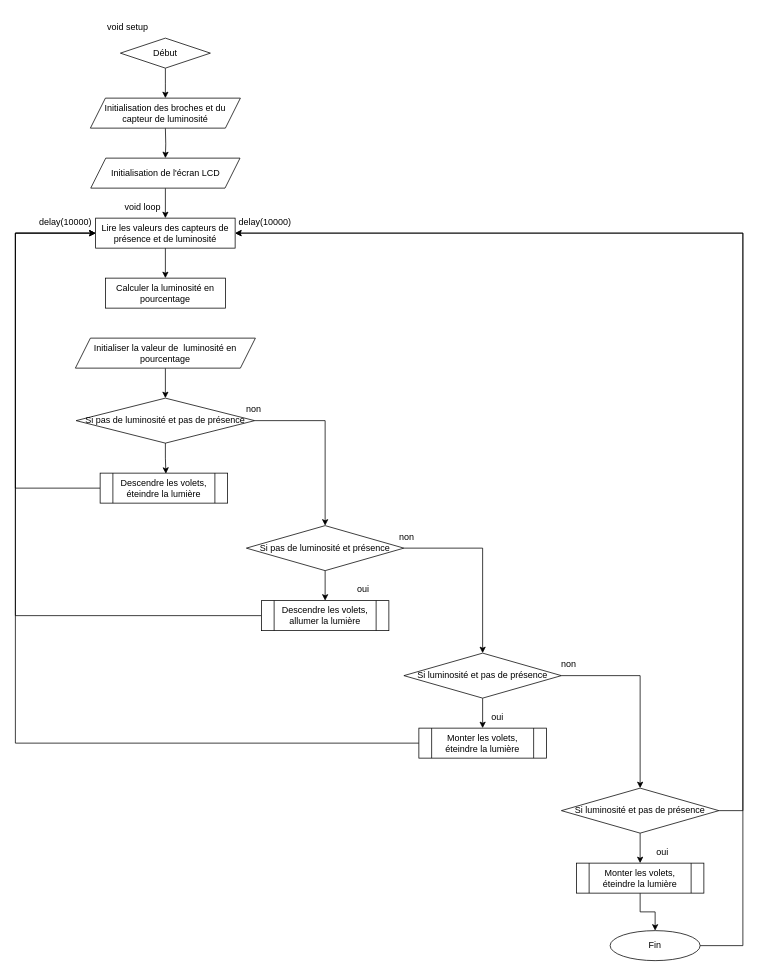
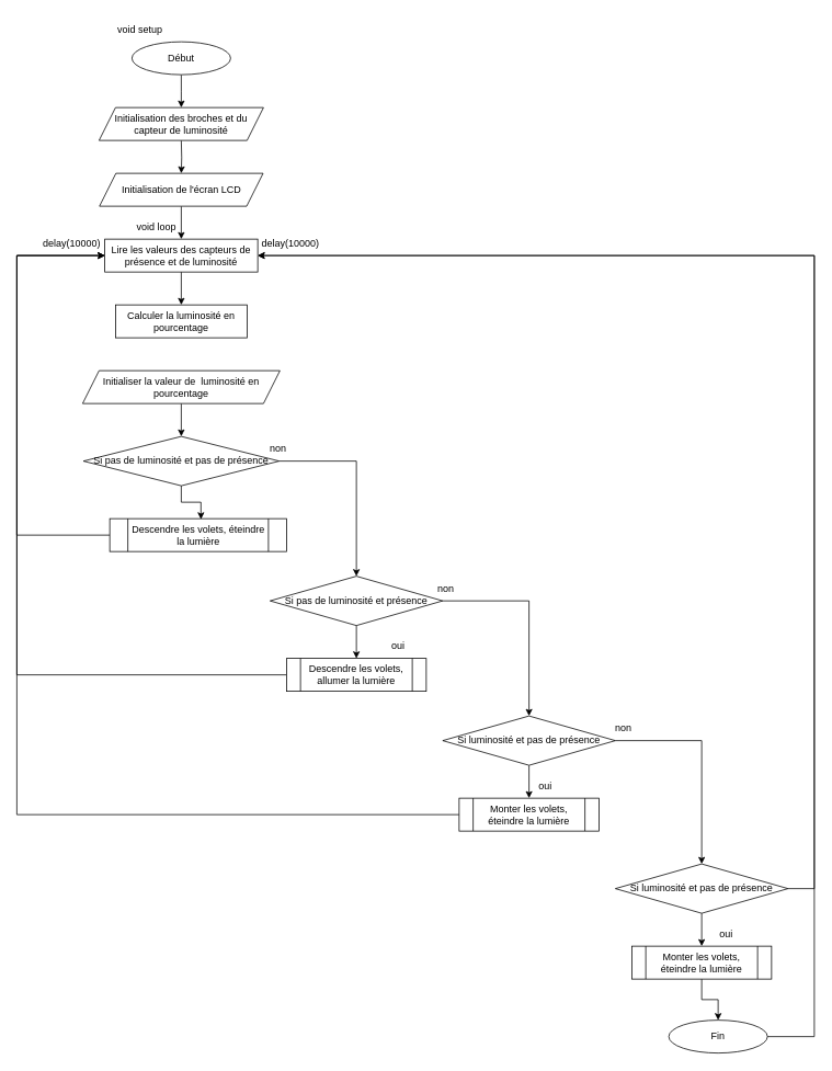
- <mxCell id="3" value="Début" style="rhombus;whiteSpace=wrap;html=1;" vertex="1" parent="1"><mxGeometry x="160" y="50" width="120" height="40" as="geometry" /></mxCell>
+ <mxCell id="3" value="Début" style="ellipse;whiteSpace=wrap;html=1;" vertex="1" parent="1"><mxGeometry x="160" y="50" width="120" height="40" as="geometry" /></mxCell>
- <mxCell id="13" value="Descendre les volets, éteindre la lumière" style="shape=process;whiteSpace=wrap;html=1;backgroundOutline=1;" vertex="1" parent="1"><mxGeometry x="133" y="630" width="170" height="40" as="geometry" /></mxCell>
+ <mxCell id="13" value="Descendre les volets, éteindre la lumière" style="shape=process;whiteSpace=wrap;html=1;backgroundOutline=1;" vertex="1" parent="1"><mxGeometry x="133" y="630" width="215" height="40" as="geometry" /></mxCell>
